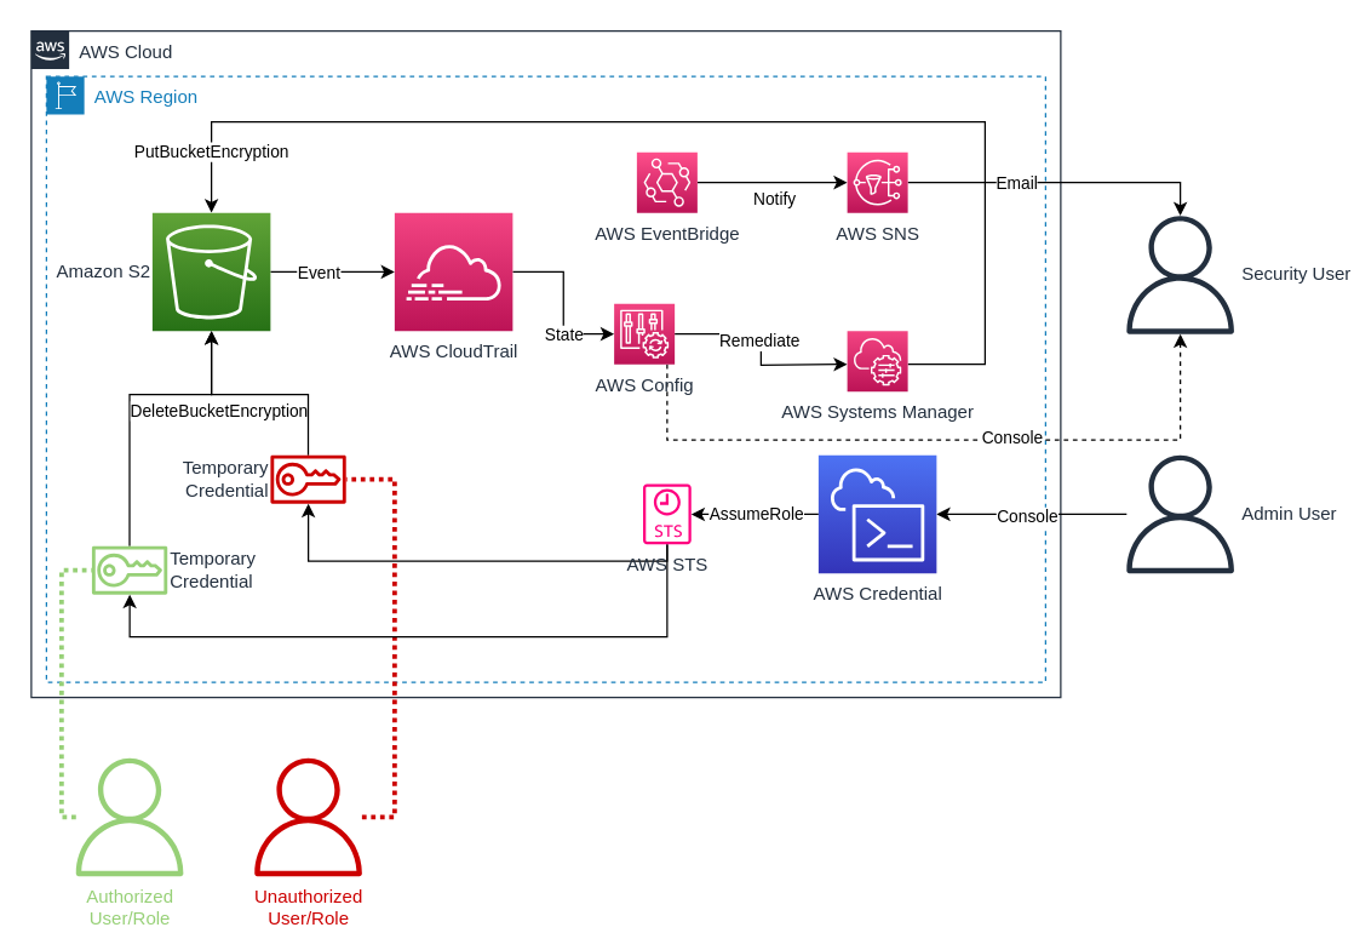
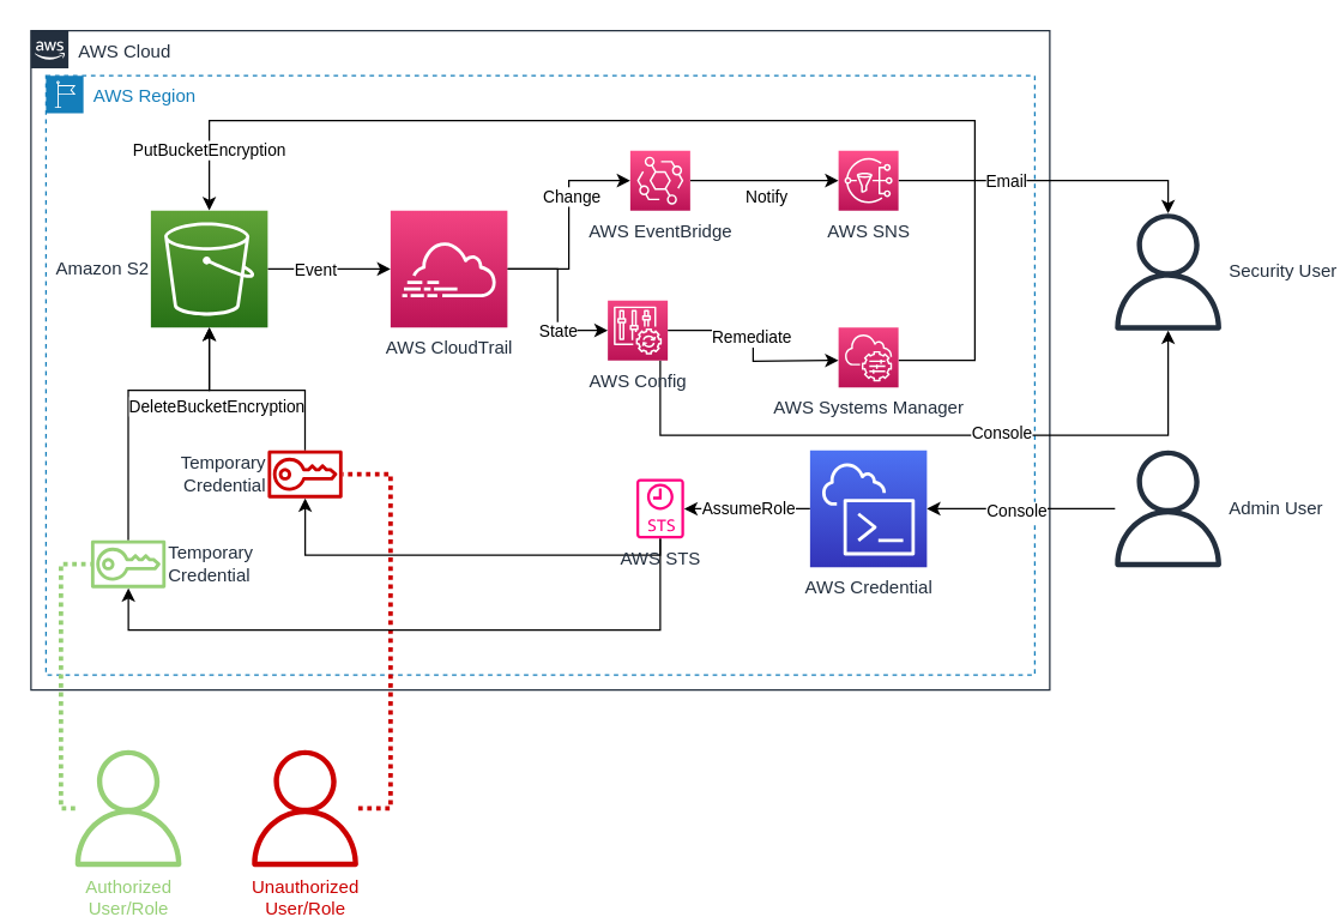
+ <mxCell id="15" style="edgeStyle=orthogonalEdgeStyle;rounded=0;orthogonalLoop=1;jettySize=auto;html=1;entryX=0;entryY=0.5;entryDx=0;entryDy=0;entryPerimeter=0;" parent="1" source="19" target="24" edge="1"><mxGeometry relative="1" as="geometry" /></mxCell>
+ <mxCell id="16" value="Change" style="edgeLabel;html=1;align=center;verticalAlign=middle;resizable=0;points=[];" parent="15" vertex="1" connectable="0"><mxGeometry x="0.007" y="-1" relative="1" as="geometry"><mxPoint y="-19" as="offset" /></mxGeometry></mxCell>
- <mxCell id="27" style="edgeStyle=orthogonalEdgeStyle;rounded=0;orthogonalLoop=1;jettySize=auto;html=1;dashed=1;" edge="1" parent="1" source="29" target="36"><mxGeometry relative="1" as="geometry"><Array as="points"><mxPoint x="440" y="290" /><mxPoint x="779" y="290" /></Array></mxGeometry></mxCell>
+ <mxCell id="27" style="edgeStyle=orthogonalEdgeStyle;rounded=0;orthogonalLoop=1;jettySize=auto;html=1;" edge="1" parent="1" source="29" target="36"><mxGeometry relative="1" as="geometry"><Array as="points"><mxPoint x="440" y="290" /><mxPoint x="779" y="290" /></Array></mxGeometry></mxCell>
